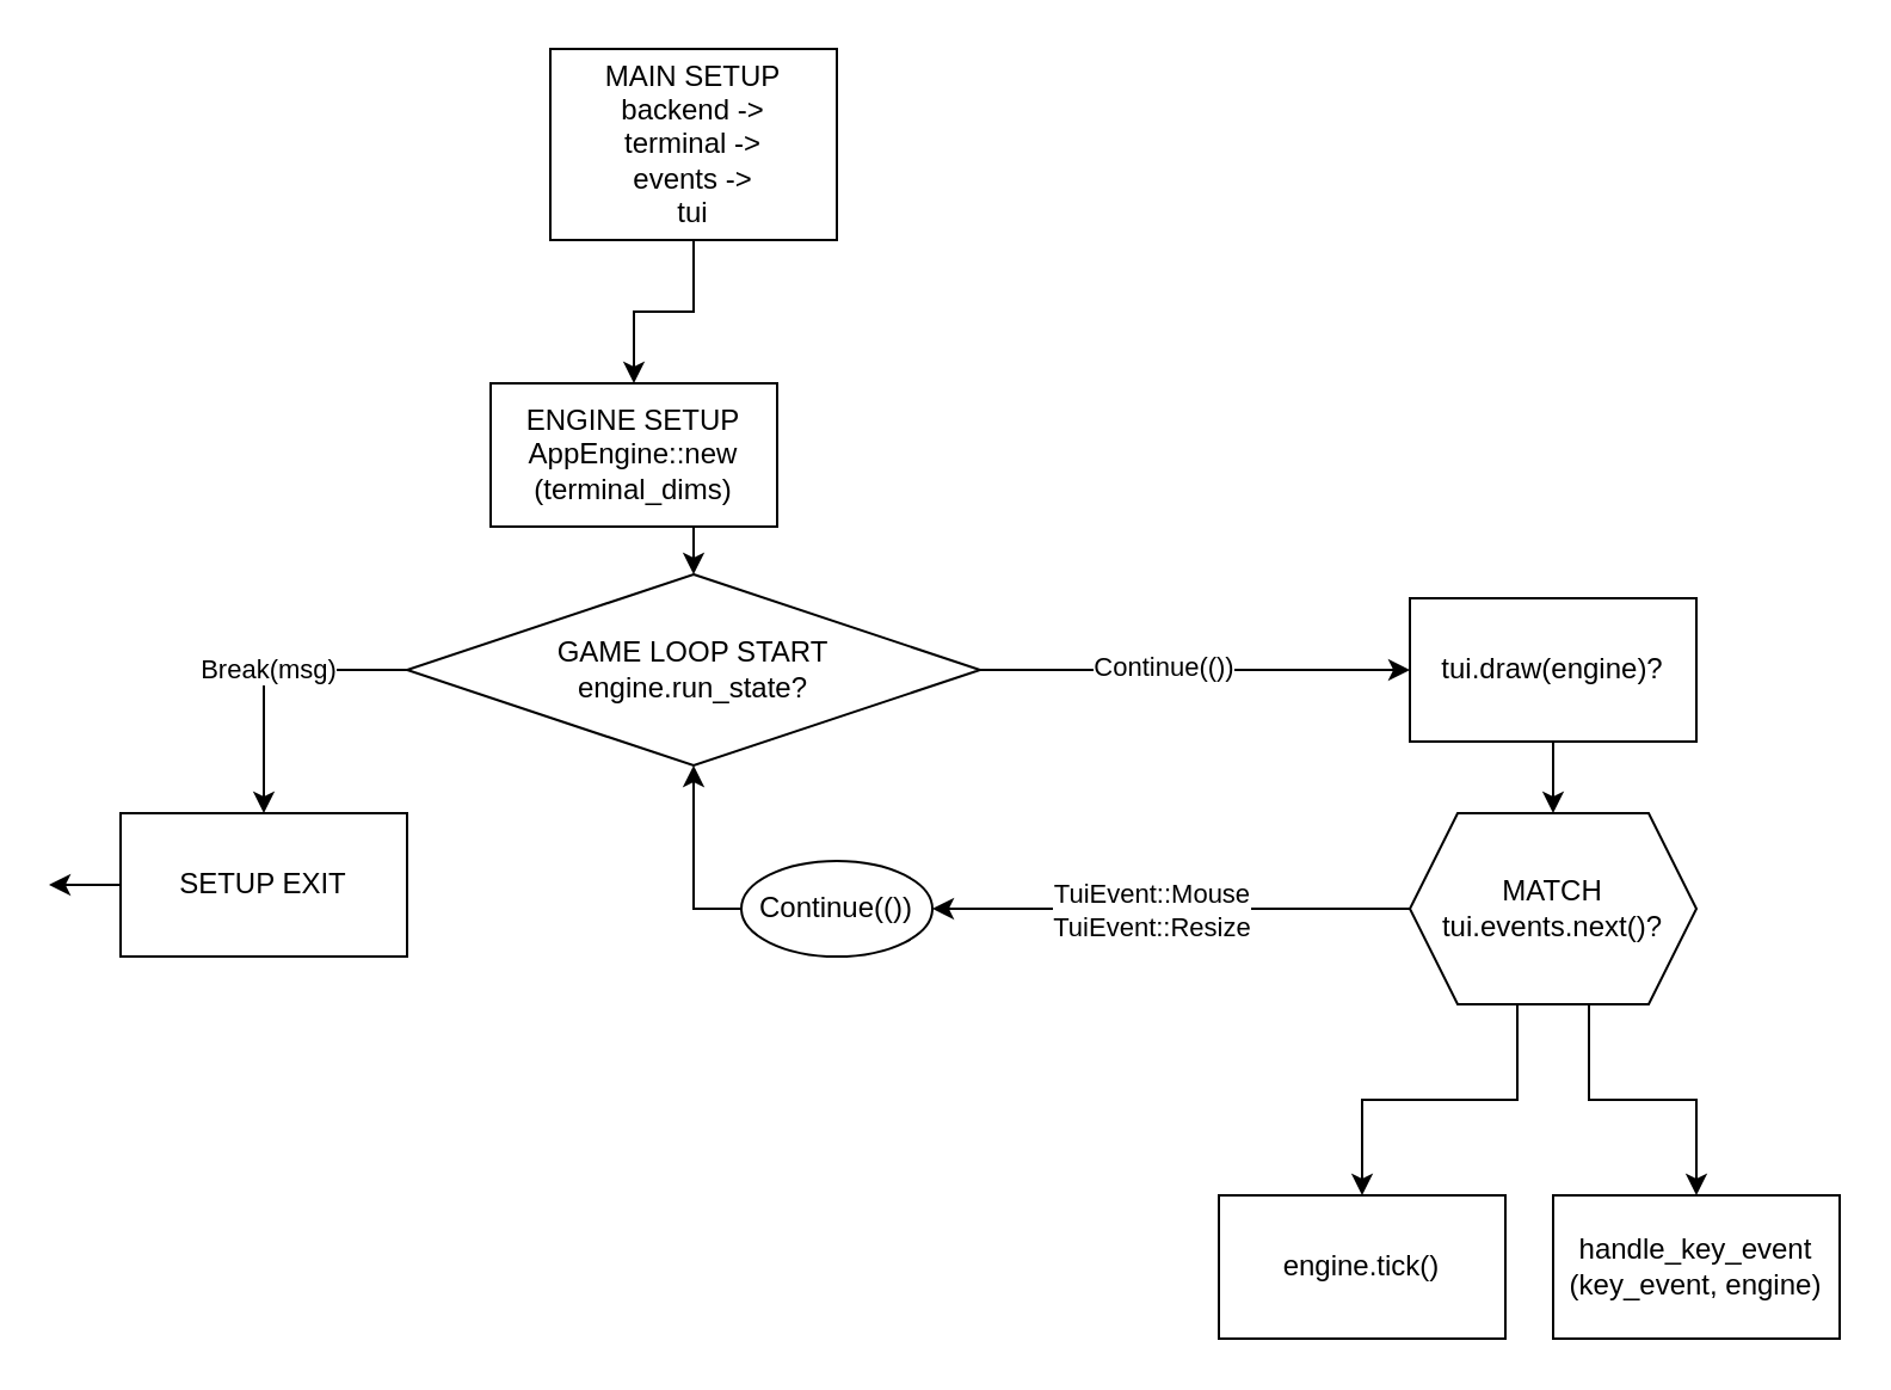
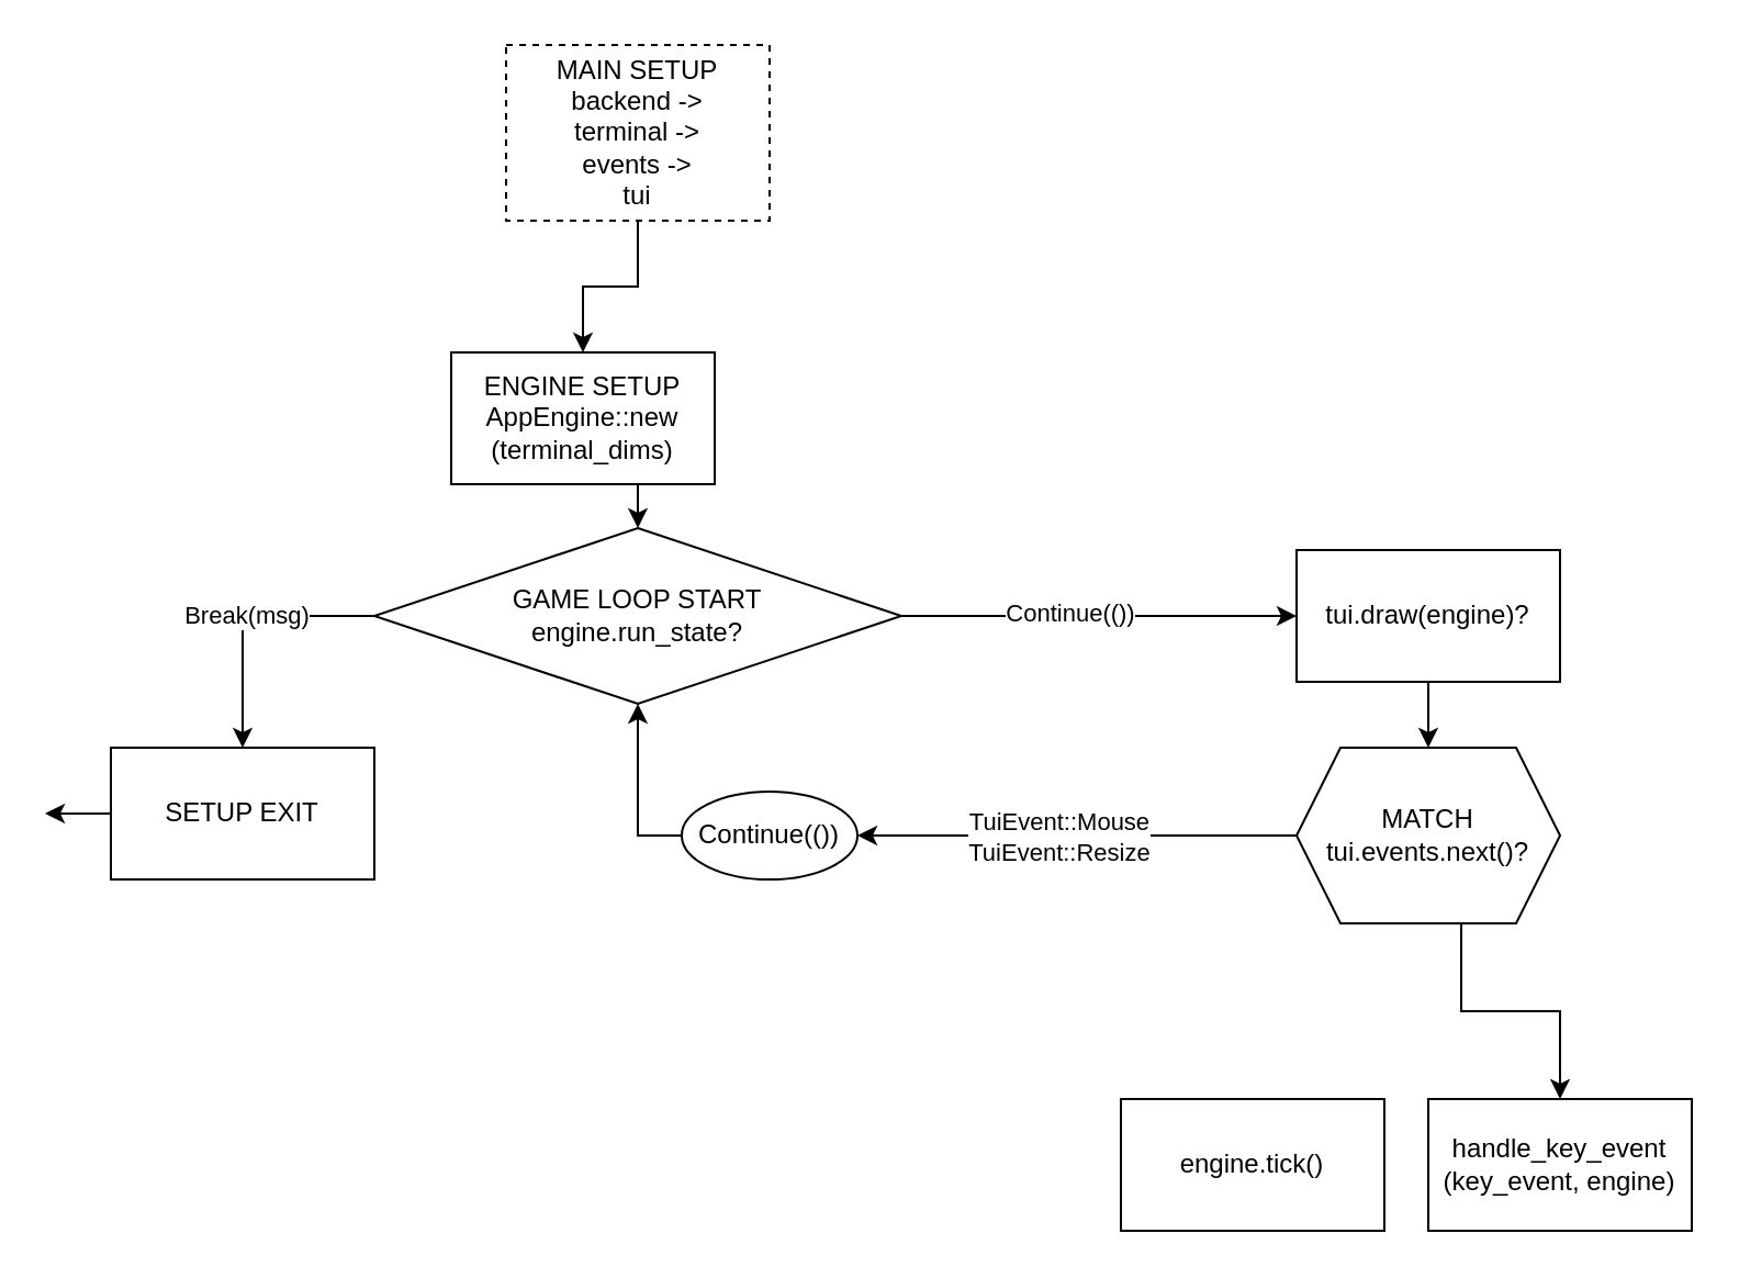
- <mxCell id="3" value="&lt;div&gt;MAIN SETUP&lt;/div&gt;&lt;div&gt;backend -&amp;gt;&lt;br&gt;&lt;/div&gt;&lt;div&gt;terminal -&amp;gt;&lt;br&gt;&lt;/div&gt;&lt;div&gt;events -&amp;gt;&lt;br&gt;&lt;/div&gt;&lt;div&gt;tui&lt;br&gt;&lt;/div&gt;" style="rounded=0;whiteSpace=wrap;html=1;" vertex="1" parent="1"><mxGeometry x="230" y="20" width="120" height="80" as="geometry" /></mxCell>
+ <mxCell id="3" value="&lt;div&gt;MAIN SETUP&lt;/div&gt;&lt;div&gt;backend -&amp;gt;&lt;br&gt;&lt;/div&gt;&lt;div&gt;terminal -&amp;gt;&lt;br&gt;&lt;/div&gt;&lt;div&gt;events -&amp;gt;&lt;br&gt;&lt;/div&gt;&lt;div&gt;tui&lt;br&gt;&lt;/div&gt;" style="rounded=0;whiteSpace=wrap;html=1;dashed=1;" vertex="1" parent="1"><mxGeometry x="230" y="20" width="120" height="80" as="geometry" /></mxCell>
- <mxCell id="17" style="edgeStyle=orthogonalEdgeStyle;rounded=0;orthogonalLoop=1;jettySize=auto;html=1;exitX=0.375;exitY=1;exitDx=0;exitDy=0;" edge="1" parent="1" source="19" target="21"><mxGeometry relative="1" as="geometry" /></mxCell>
